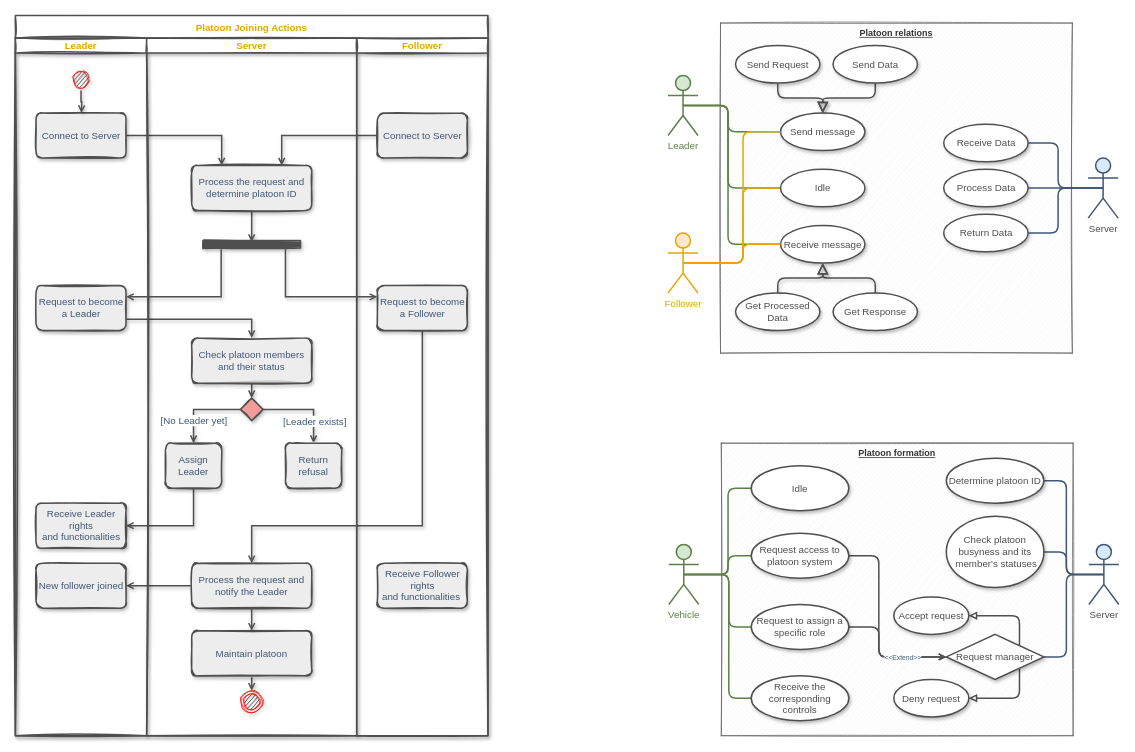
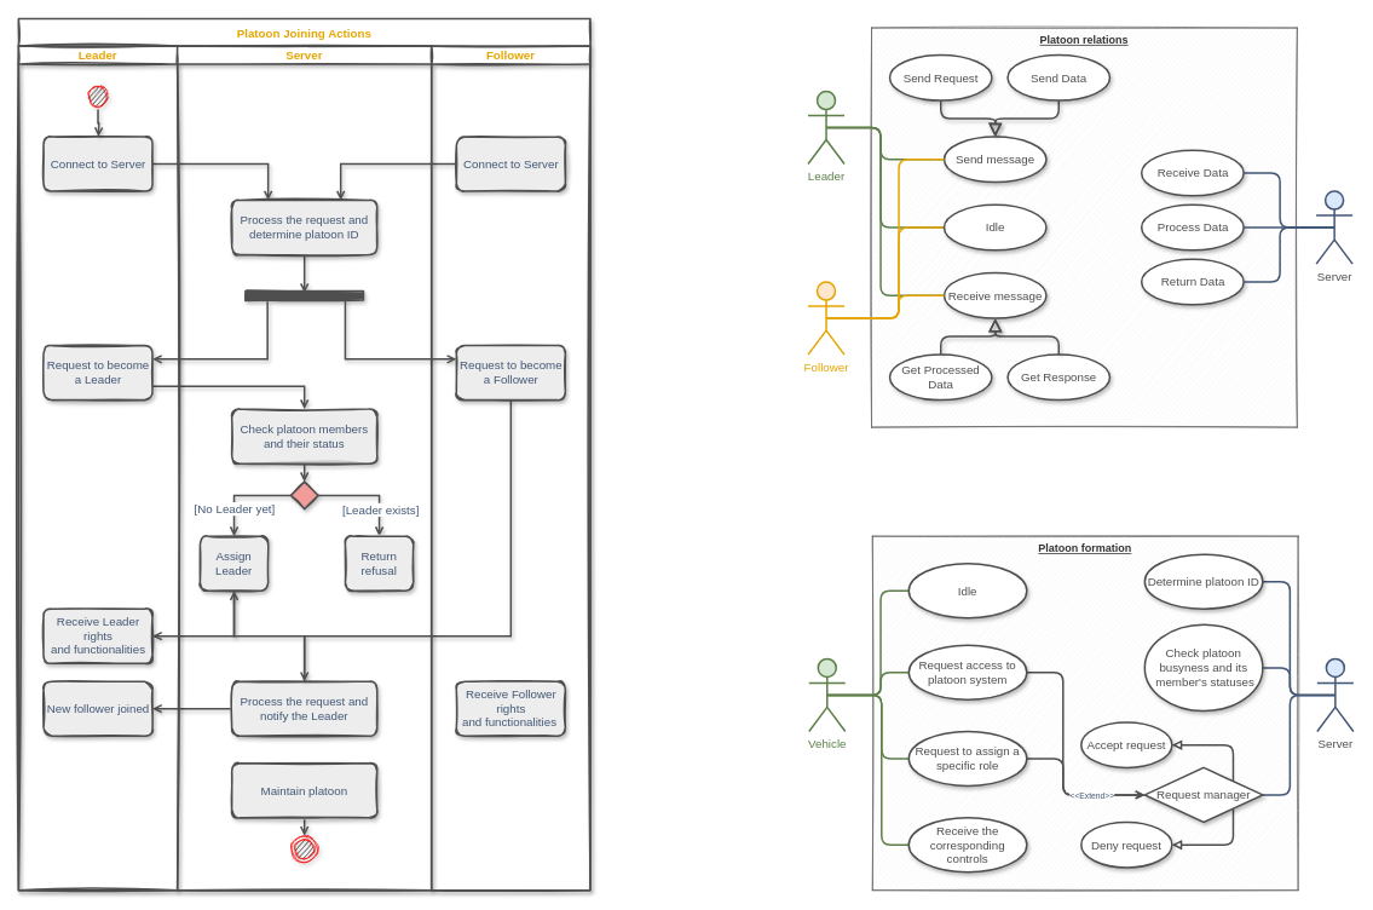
- <mxCell id="57" value="" style="edgeStyle=orthogonalEdgeStyle;rounded=0;sketch=0;jumpSize=6;orthogonalLoop=1;jettySize=auto;html=1;shadow=1;labelBackgroundColor=none;labelBorderColor=none;fontSize=13;fontColor=#E6A500;endArrow=open;endFill=0;targetPerimeterSpacing=0;strokeColor=#4F4F4F;strokeWidth=2;" parent="41" source="54" target="56" edge="1"><mxGeometry relative="1" as="geometry" /></mxCell>
+ <mxCell id="57" value="" style="edgeStyle=orthogonalEdgeStyle;rounded=0;sketch=0;jumpSize=6;orthogonalLoop=1;jettySize=auto;html=1;shadow=1;labelBackgroundColor=none;labelBorderColor=none;fontSize=13;fontColor=#E6A500;endArrow=open;endFill=0;targetPerimeterSpacing=0;strokeColor=#4F4F4F;strokeWidth=2;" parent="41" source="54" target="51" edge="1"><mxGeometry relative="1" as="geometry" /></mxCell>
